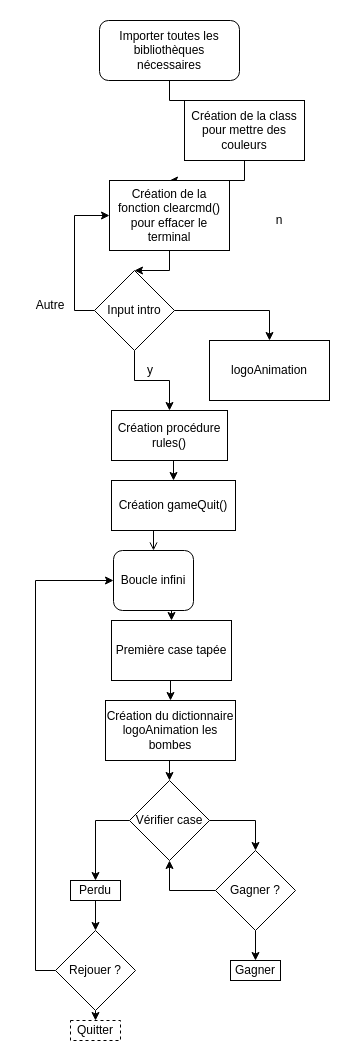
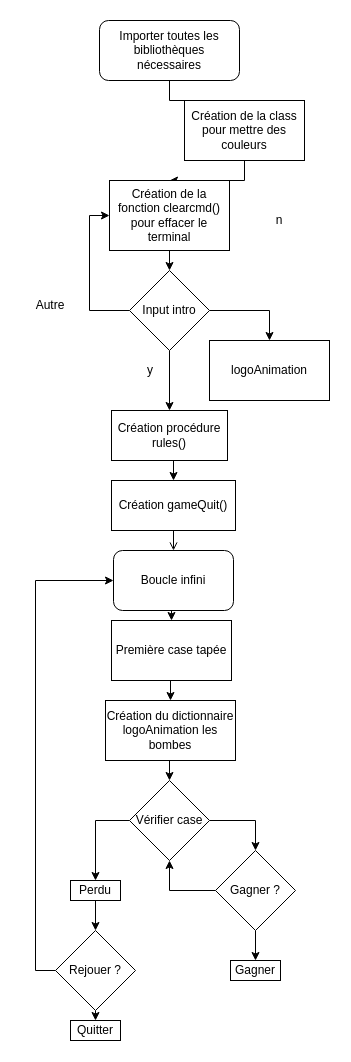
- <mxCell id="11" value="Input intro" style="rhombus;whiteSpace=wrap;html=1;" vertex="1" parent="1"><mxGeometry x="94" y="270" width="80" height="80" as="geometry" /></mxCell>
+ <mxCell id="11" value="Input intro" style="rhombus;whiteSpace=wrap;html=1;" vertex="1" parent="1"><mxGeometry x="129" y="270" width="80" height="80" as="geometry" /></mxCell>
- <mxCell id="21" value="Boucle infini" style="rounded=1;whiteSpace=wrap;html=1;" vertex="1" parent="1"><mxGeometry x="113" y="550" width="80" height="60" as="geometry" /></mxCell>
+ <mxCell id="21" value="Boucle infini" style="rounded=1;whiteSpace=wrap;html=1;" vertex="1" parent="1"><mxGeometry x="113" y="550" width="120" height="60" as="geometry" /></mxCell>
- <mxCell id="32" value="Quitter" style="rounded=0;whiteSpace=wrap;html=1;dashed=1;" vertex="1" parent="1"><mxGeometry x="70" y="1020" width="50" height="20" as="geometry" /></mxCell>
+ <mxCell id="32" value="Quitter" style="rounded=0;whiteSpace=wrap;html=1;" vertex="1" parent="1"><mxGeometry x="70" y="1020" width="50" height="20" as="geometry" /></mxCell>
